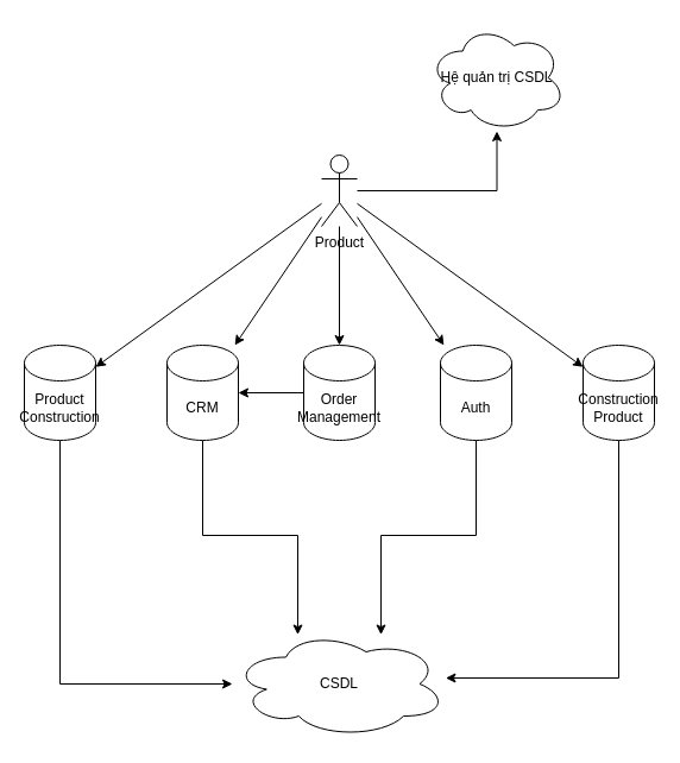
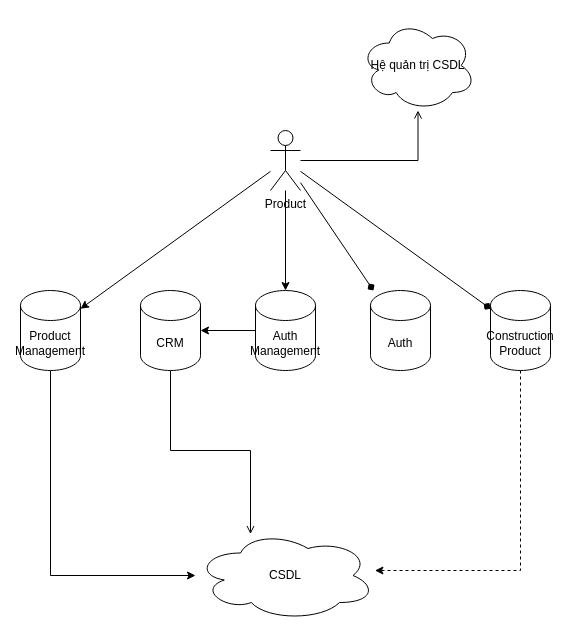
- <mxCell id="2" style="edgeStyle=orthogonalEdgeStyle;rounded=0;orthogonalLoop=1;jettySize=auto;html=1;" edge="1" parent="1" source="3" target="19"><mxGeometry relative="1" as="geometry" /></mxCell>
+ <mxCell id="2" style="edgeStyle=orthogonalEdgeStyle;rounded=0;orthogonalLoop=1;jettySize=auto;html=1;endArrow=open;" edge="1" parent="1" source="3" target="19"><mxGeometry relative="1" as="geometry" /></mxCell>
- <mxCell id="15" value="" style="endArrow=classic;html=1;rounded=0;" edge="1" parent="1" source="3" target="7"><mxGeometry width="50" height="50" relative="1" as="geometry"><mxPoint x="280" y="230" as="sourcePoint" /><mxPoint x="330" y="180" as="targetPoint" /></mxGeometry></mxCell>
- <mxCell id="17" value="" style="endArrow=classic;html=1;rounded=0;" edge="1" parent="1" source="3" target="11"><mxGeometry width="50" height="50" relative="1" as="geometry"><mxPoint x="280" y="230" as="sourcePoint" /><mxPoint x="330" y="180" as="targetPoint" /></mxGeometry></mxCell>
+ <mxCell id="17" value="" style="endArrow=diamond;html=1;rounded=0;" edge="1" parent="1" source="3" target="11"><mxGeometry width="50" height="50" relative="1" as="geometry"><mxPoint x="280" y="230" as="sourcePoint" /><mxPoint x="330" y="180" as="targetPoint" /></mxGeometry></mxCell>
- <mxCell id="18" value="" style="endArrow=classic;html=1;rounded=0;" edge="1" parent="1" source="3" target="13"><mxGeometry width="50" height="50" relative="1" as="geometry"><mxPoint x="280" y="230" as="sourcePoint" /><mxPoint x="330" y="180" as="targetPoint" /></mxGeometry></mxCell>
+ <mxCell id="18" value="" style="endArrow=diamond;html=1;rounded=0;" edge="1" parent="1" source="3" target="13"><mxGeometry width="50" height="50" relative="1" as="geometry"><mxPoint x="280" y="230" as="sourcePoint" /><mxPoint x="330" y="180" as="targetPoint" /></mxGeometry></mxCell>
- <mxCell id="5" value="Product&lt;div&gt;Construction&lt;/div&gt;" style="shape=cylinder3;whiteSpace=wrap;html=1;boundedLbl=1;backgroundOutline=1;size=15;" vertex="1" parent="1"><mxGeometry x="20" y="290" width="60" height="80" as="geometry" /></mxCell>
+ <mxCell id="5" value="Product&lt;div&gt;Management&lt;/div&gt;" style="shape=cylinder3;whiteSpace=wrap;html=1;boundedLbl=1;backgroundOutline=1;size=15;" vertex="1" parent="1"><mxGeometry x="20" y="290" width="60" height="80" as="geometry" /></mxCell>
- <mxCell id="9" value="Order&lt;div&gt;Management&lt;/div&gt;" style="shape=cylinder3;whiteSpace=wrap;html=1;boundedLbl=1;backgroundOutline=1;size=15;" vertex="1" parent="1"><mxGeometry x="255" y="290" width="60" height="80" as="geometry" /></mxCell>
+ <mxCell id="9" value="Auth&lt;div&gt;Management&lt;/div&gt;" style="shape=cylinder3;whiteSpace=wrap;html=1;boundedLbl=1;backgroundOutline=1;size=15;" vertex="1" parent="1"><mxGeometry x="255" y="290" width="60" height="80" as="geometry" /></mxCell>
- <mxCell id="10" style="edgeStyle=orthogonalEdgeStyle;rounded=0;orthogonalLoop=1;jettySize=auto;html=1;" edge="1" parent="1" source="11" target="20"><mxGeometry relative="1" as="geometry"><Array as="points"><mxPoint x="400" y="450" /><mxPoint x="320" y="450" /></Array></mxGeometry></mxCell>
- <mxCell id="6" style="edgeStyle=orthogonalEdgeStyle;rounded=0;orthogonalLoop=1;jettySize=auto;html=1;" edge="1" parent="1" source="7" target="20"><mxGeometry relative="1" as="geometry"><Array as="points"><mxPoint x="170" y="450" /><mxPoint x="250" y="450" /></Array></mxGeometry></mxCell>
+ <mxCell id="6" style="edgeStyle=orthogonalEdgeStyle;rounded=0;orthogonalLoop=1;jettySize=auto;html=1;endArrow=open;" edge="1" parent="1" source="7" target="20"><mxGeometry relative="1" as="geometry"><Array as="points"><mxPoint x="170" y="450" /><mxPoint x="250" y="450" /></Array></mxGeometry></mxCell>
- <mxCell id="12" style="edgeStyle=orthogonalEdgeStyle;rounded=0;orthogonalLoop=1;jettySize=auto;html=1;" edge="1" parent="1" source="13" target="20"><mxGeometry relative="1" as="geometry"><Array as="points"><mxPoint x="520" y="570" /></Array></mxGeometry></mxCell>
+ <mxCell id="12" style="edgeStyle=orthogonalEdgeStyle;rounded=0;orthogonalLoop=1;jettySize=auto;html=1;dashed=1;" edge="1" parent="1" source="13" target="20"><mxGeometry relative="1" as="geometry"><Array as="points"><mxPoint x="520" y="570" /></Array></mxGeometry></mxCell>
